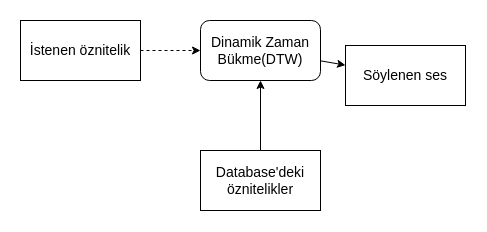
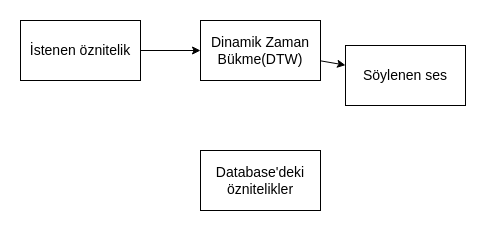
- <mxCell id="2" value="" style="edgeStyle=none;html=1;fontSize=14;dashed=1;" edge="1" parent="1" source="3" target="5"><mxGeometry relative="1" as="geometry" /></mxCell>
+ <mxCell id="2" value="" style="edgeStyle=none;html=1;fontSize=14;" edge="1" parent="1" source="3" target="5"><mxGeometry relative="1" as="geometry" /></mxCell>
- <mxCell id="5" value="Dinamik Zaman Bükme(DTW)" style="whiteSpace=wrap;html=1;fontSize=14;fillColor=none;rounded=1;" vertex="1" parent="1"><mxGeometry x="200" y="20" width="120" height="60" as="geometry" /></mxCell>
+ <mxCell id="5" value="Dinamik Zaman Bükme(DTW)" style="rounded=0;whiteSpace=wrap;html=1;fontSize=14;fillColor=none;" vertex="1" parent="1"><mxGeometry x="200" y="20" width="120" height="60" as="geometry" /></mxCell>
- <mxCell id="6" value="" style="edgeStyle=none;html=1;fontSize=14;" edge="1" parent="1" source="7" target="5"><mxGeometry relative="1" as="geometry" /></mxCell>
